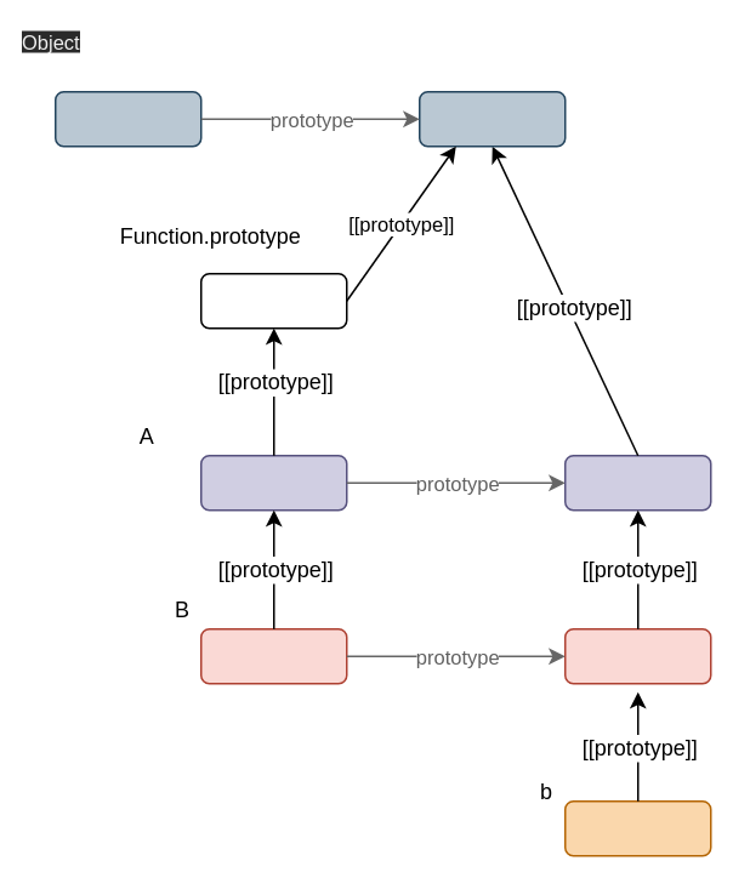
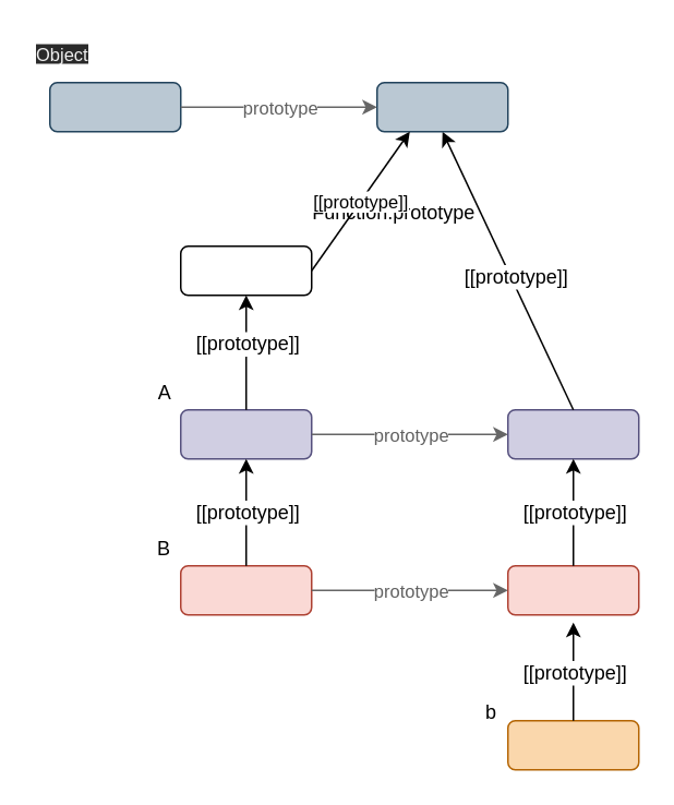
- <mxCell id="25" value="&lt;span style=&quot;color: rgb(240, 240, 240); font-family: helvetica; font-size: 11px; font-style: normal; font-weight: 400; letter-spacing: normal; text-align: center; text-indent: 0px; text-transform: none; word-spacing: 0px; background-color: rgb(42, 42, 42); display: inline; float: none;&quot;&gt;Object&lt;/span&gt;" style="text;whiteSpace=wrap;html=1;fontSize=11;" vertex="1" parent="1"><mxGeometry x="10" y="10" width="60" height="30" as="geometry" /></mxCell>
+ <mxCell id="25" value="&lt;span style=&quot;color: rgb(240, 240, 240); font-family: helvetica; font-size: 11px; font-style: normal; font-weight: 400; letter-spacing: normal; text-align: center; text-indent: 0px; text-transform: none; word-spacing: 0px; background-color: rgb(42, 42, 42); display: inline; float: none;&quot;&gt;Object&lt;/span&gt;" style="text;whiteSpace=wrap;html=1;fontSize=11;" vertex="1" parent="1"><mxGeometry x="20" y="20" width="60" height="30" as="geometry" /></mxCell>
- <mxCell id="17" value="Function.prototype" style="text;html=1;align=center;verticalAlign=middle;resizable=0;points=[];autosize=1;strokeColor=none;fillColor=none;" vertex="1" parent="1"><mxGeometry x="60" y="120" width="110" height="20" as="geometry" /></mxCell>
+ <mxCell id="17" value="Function.prototype" style="text;html=1;align=center;verticalAlign=middle;resizable=0;points=[];autosize=1;strokeColor=none;fillColor=none;" vertex="1" parent="1"><mxGeometry x="185" y="120" width="110" height="20" as="geometry" /></mxCell>
- <mxCell id="3" value="A" style="text;html=1;align=center;verticalAlign=middle;resizable=0;points=[];autosize=1;strokeColor=none;fillColor=none;" vertex="1" parent="1"><mxGeometry x="70" y="230" width="20" height="20" as="geometry" /></mxCell>
+ <mxCell id="3" value="A" style="text;html=1;align=center;verticalAlign=middle;resizable=0;points=[];autosize=1;strokeColor=none;fillColor=none;" vertex="1" parent="1"><mxGeometry x="90" y="230" width="20" height="20" as="geometry" /></mxCell>
